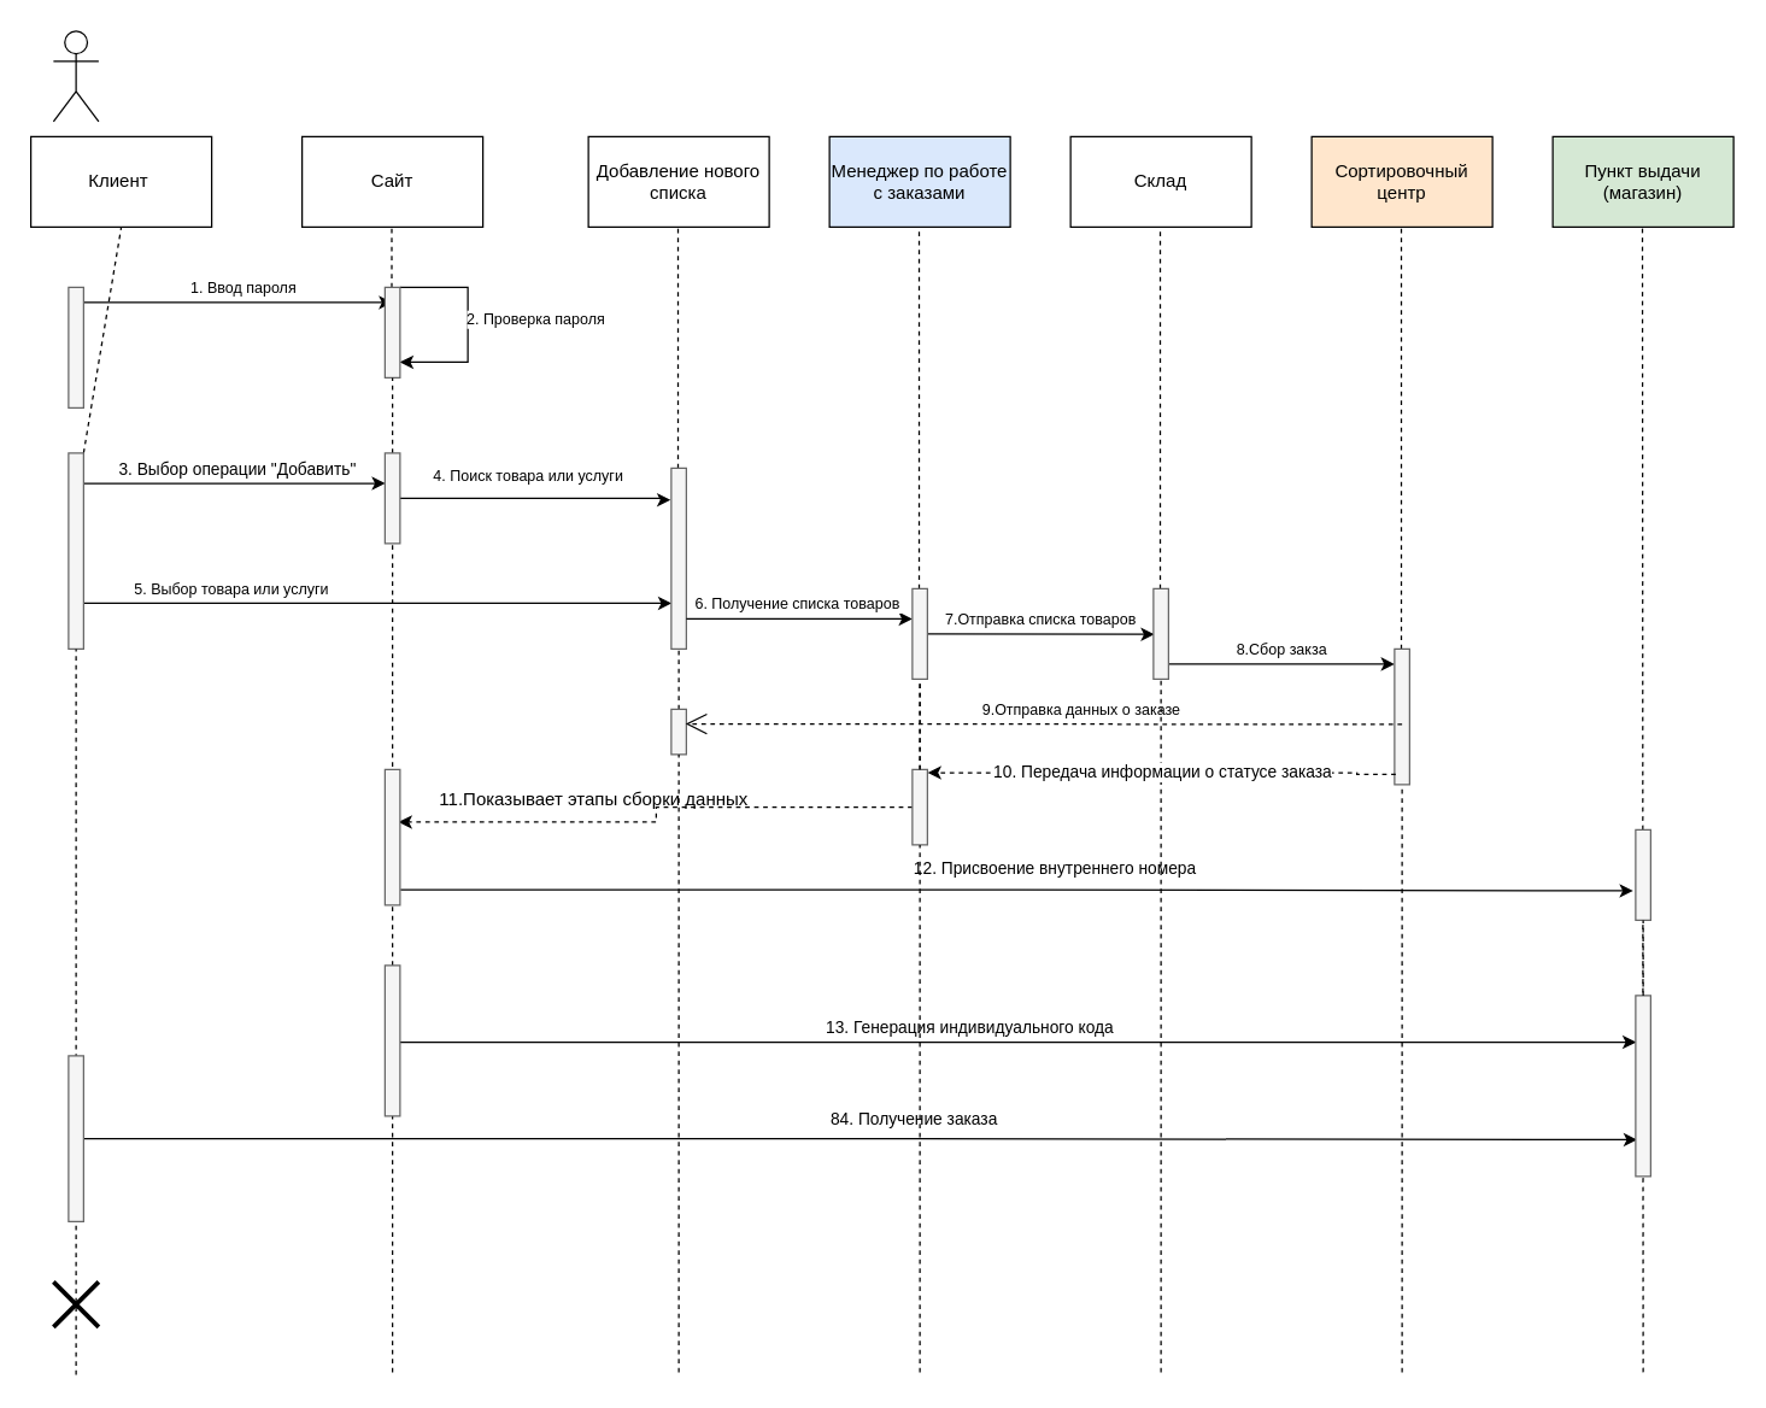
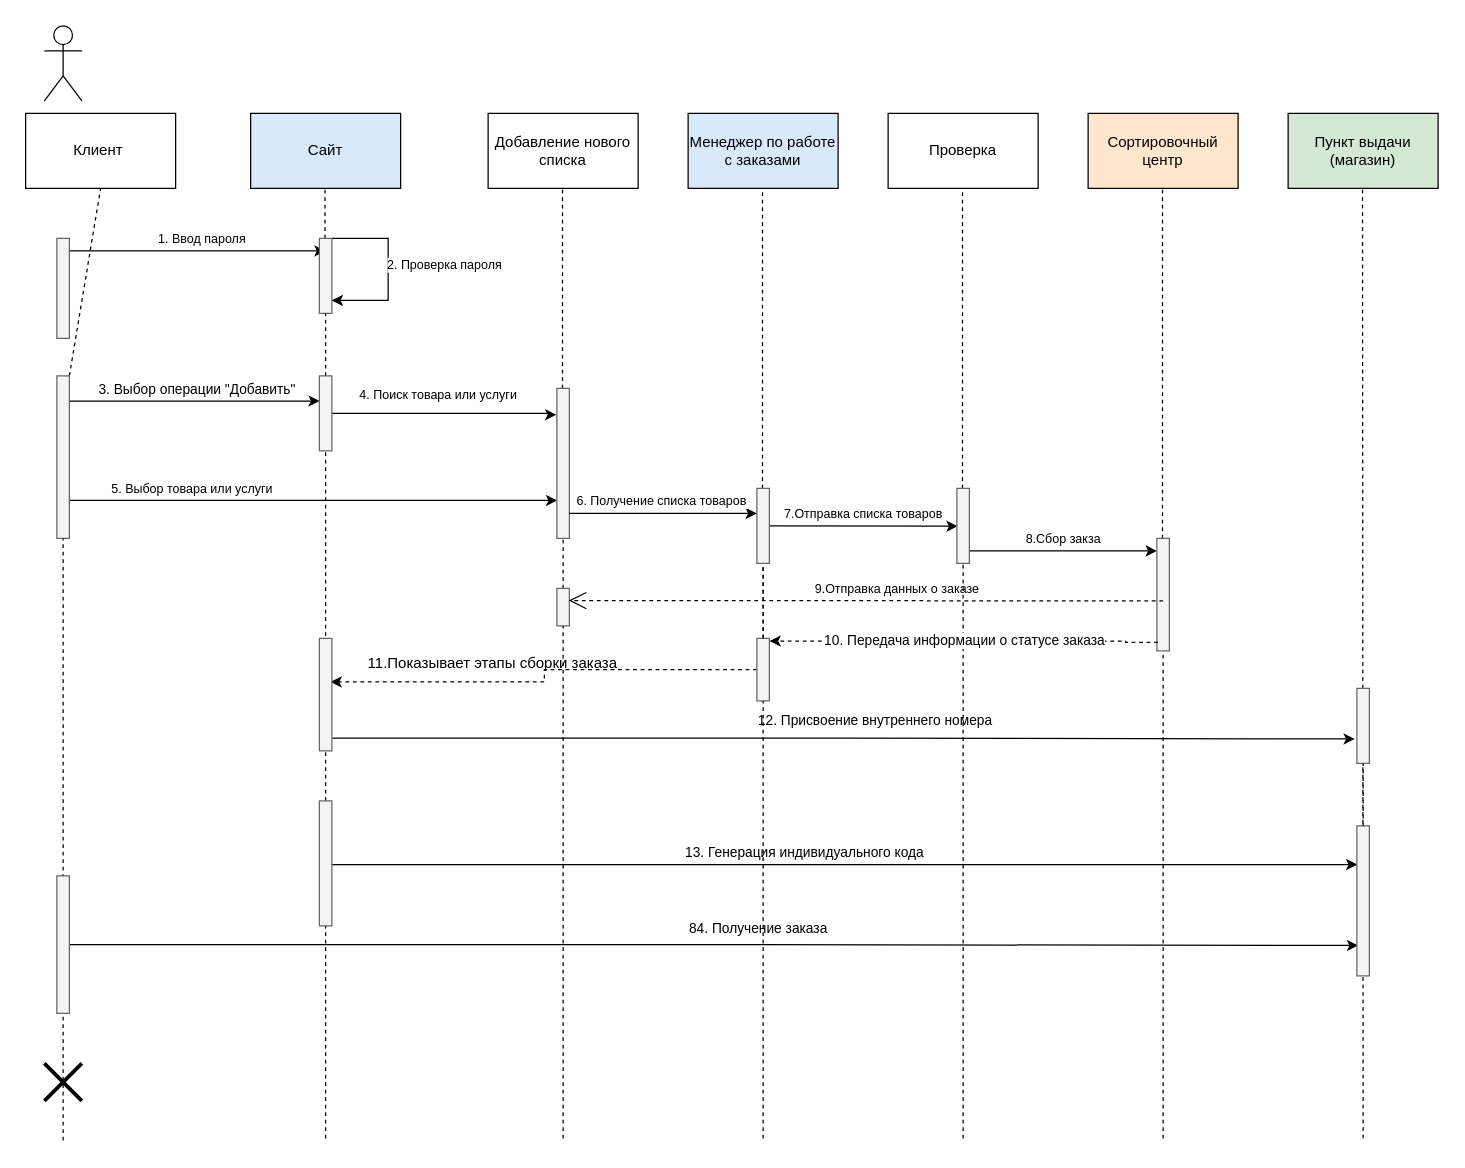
- <mxCell id="3" value="Сайт" style="rounded=0;whiteSpace=wrap;html=1;" parent="1" vertex="1"><mxGeometry x="200" y="90" width="120" height="60" as="geometry" /></mxCell>
+ <mxCell id="3" value="Сайт" style="rounded=0;whiteSpace=wrap;html=1;fillColor=#dae8fc;" parent="1" vertex="1"><mxGeometry x="200" y="90" width="120" height="60" as="geometry" /></mxCell>
- <mxCell id="6" value="Склад" style="rounded=0;whiteSpace=wrap;html=1;" parent="1" vertex="1"><mxGeometry x="710" y="90" width="120" height="60" as="geometry" /></mxCell>
+ <mxCell id="6" value="Проверка" style="rounded=0;whiteSpace=wrap;html=1;" parent="1" vertex="1"><mxGeometry x="710" y="90" width="120" height="60" as="geometry" /></mxCell>
- <mxCell id="53" value="11.Показывает этапы сборки данных&amp;nbsp;" style="text;html=1;align=center;verticalAlign=middle;resizable=0;points=[];autosize=1;strokeColor=none;fillColor=none;" parent="1" vertex="1"><mxGeometry x="280" y="515" width="230" height="30" as="geometry" /></mxCell>
+ <mxCell id="53" value="11.Показывает этапы сборки заказа&amp;nbsp;" style="text;html=1;align=center;verticalAlign=middle;resizable=0;points=[];autosize=1;strokeColor=none;fillColor=none;" parent="1" vertex="1"><mxGeometry x="280" y="515" width="230" height="30" as="geometry" /></mxCell>
